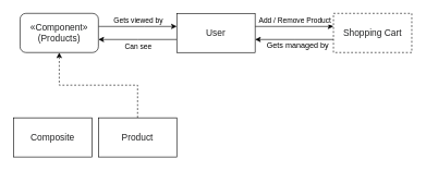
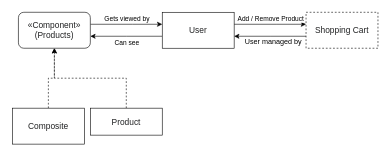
- <mxCell id="16" value="Gets managed by" style="text;html=1;align=center;verticalAlign=middle;resizable=0;points=[];autosize=1;strokeColor=none;fillColor=none;" vertex="1" parent="1"><mxGeometry x="400" y="60" width="110" height="20" as="geometry" /></mxCell>
+ <mxCell id="16" value="User managed by" style="text;html=1;align=center;verticalAlign=middle;resizable=0;points=[];autosize=1;strokeColor=none;fillColor=none;" vertex="1" parent="1"><mxGeometry x="400" y="60" width="110" height="20" as="geometry" /></mxCell>
+ <mxCell id="6" style="edgeStyle=orthogonalEdgeStyle;rounded=0;orthogonalLoop=1;jettySize=auto;html=1;dashed=1;" edge="1" parent="1" source="7" target="5"><mxGeometry relative="1" as="geometry" /></mxCell>
- <mxCell id="9" value="&lt;div style=&quot;text-align: left&quot;&gt;&lt;font color=&quot;#202122&quot; face=&quot;sans-serif&quot;&gt;&lt;span style=&quot;font-size: 14px ; background-color: rgb(255 , 255 , 255)&quot;&gt;Product&lt;/span&gt;&lt;/font&gt;&lt;/div&gt;" style="rounded=0;whiteSpace=wrap;html=1;" vertex="1" parent="1"><mxGeometry x="150" y="180" width="120" height="60" as="geometry" /></mxCell>
+ <mxCell id="9" value="&lt;div style=&quot;text-align: left&quot;&gt;&lt;font color=&quot;#202122&quot; face=&quot;sans-serif&quot;&gt;&lt;span style=&quot;font-size: 14px ; background-color: rgb(255 , 255 , 255)&quot;&gt;Product&lt;/span&gt;&lt;/font&gt;&lt;/div&gt;" style="rounded=0;whiteSpace=wrap;html=1;" vertex="1" parent="1"><mxGeometry x="150" y="180" width="120" height="45" as="geometry" /></mxCell>
